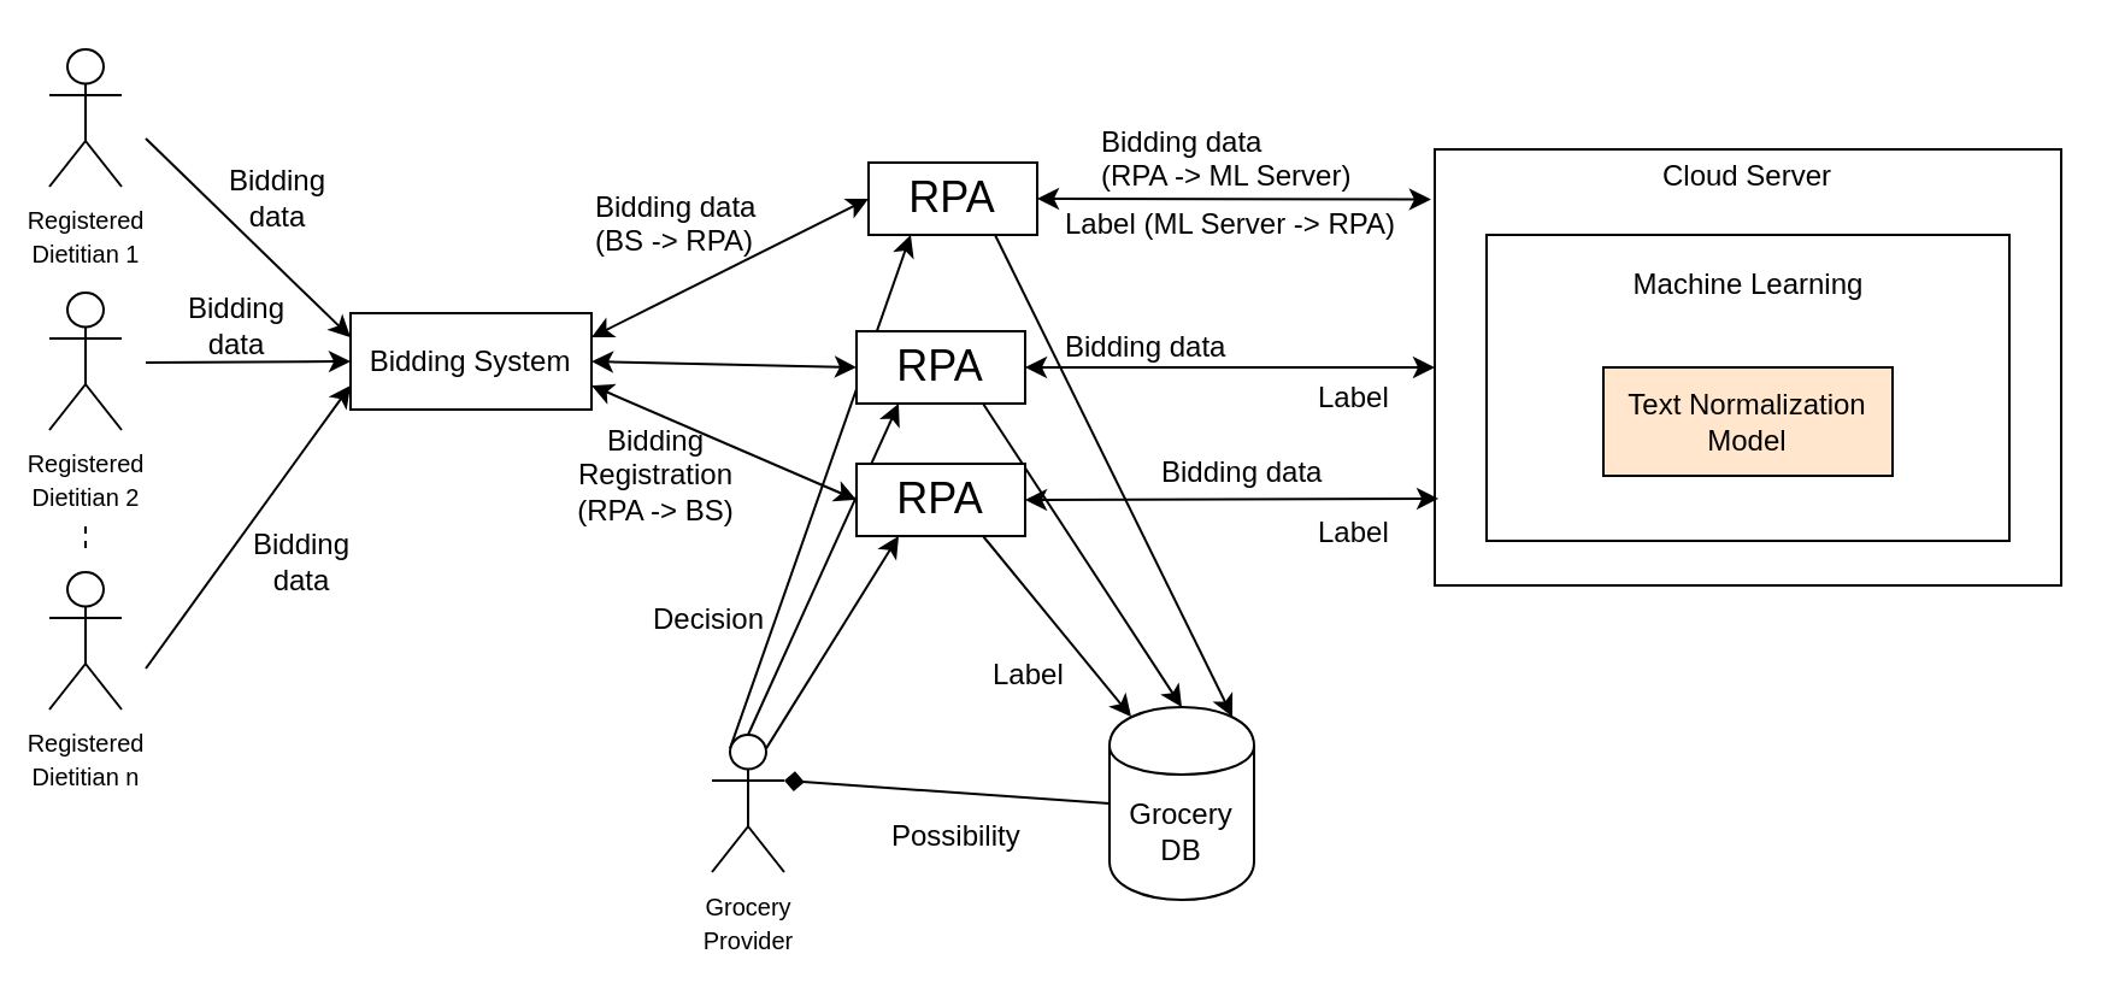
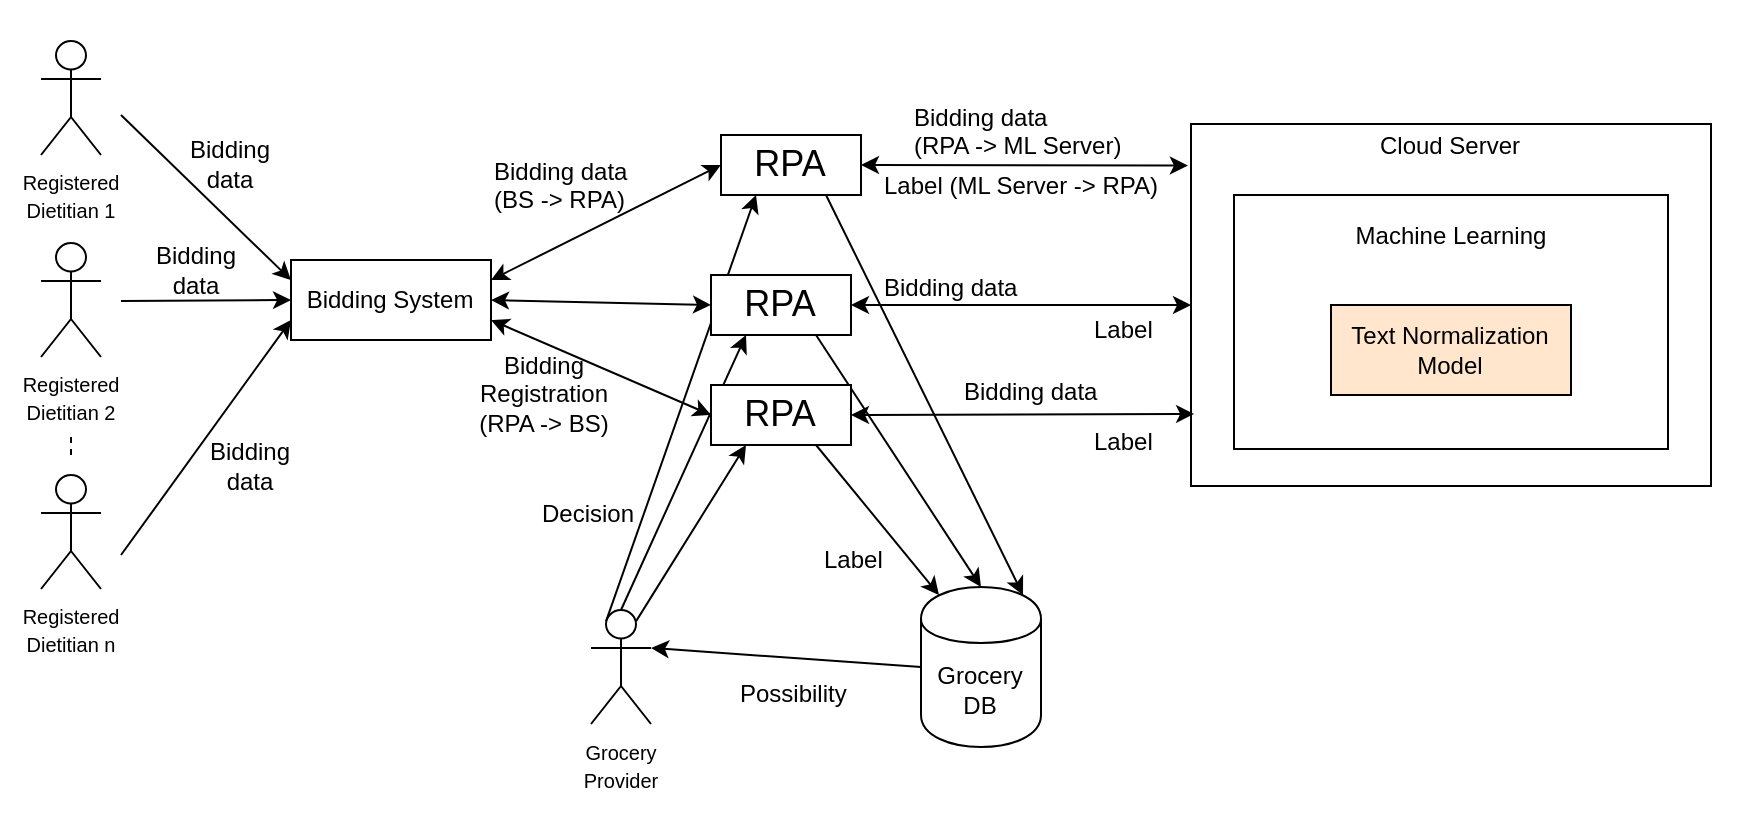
- <mxCell id="24" value="" style="endArrow=diamond;html=1;exitX=0;exitY=0.5;exitDx=0;exitDy=0;entryX=1;entryY=0.333;entryDx=0;entryDy=0;entryPerimeter=0;" parent="1" source="13" target="23" edge="1"><mxGeometry width="50" height="50" relative="1" as="geometry"><mxPoint x="55" y="586" as="sourcePoint" /><mxPoint x="375" y="346" as="targetPoint" /><Array as="points" /></mxGeometry></mxCell>
+ <mxCell id="24" value="" style="endArrow=classic;html=1;exitX=0;exitY=0.5;exitDx=0;exitDy=0;entryX=1;entryY=0.333;entryDx=0;entryDy=0;entryPerimeter=0;" parent="1" source="13" target="23" edge="1"><mxGeometry width="50" height="50" relative="1" as="geometry"><mxPoint x="55" y="586" as="sourcePoint" /><mxPoint x="375" y="346" as="targetPoint" /><Array as="points" /></mxGeometry></mxCell>
